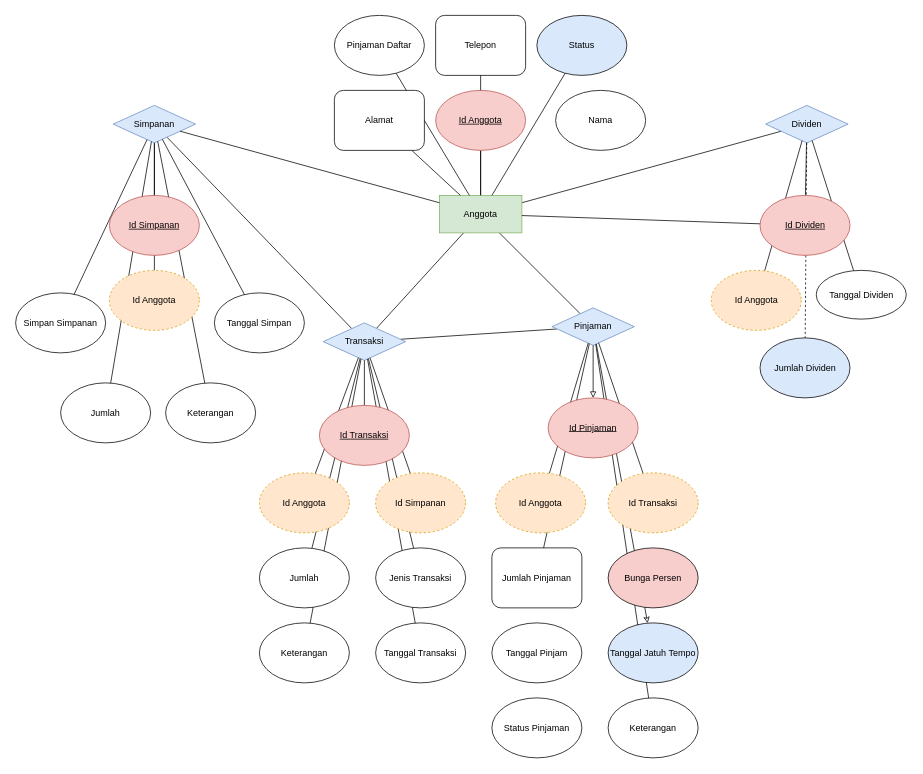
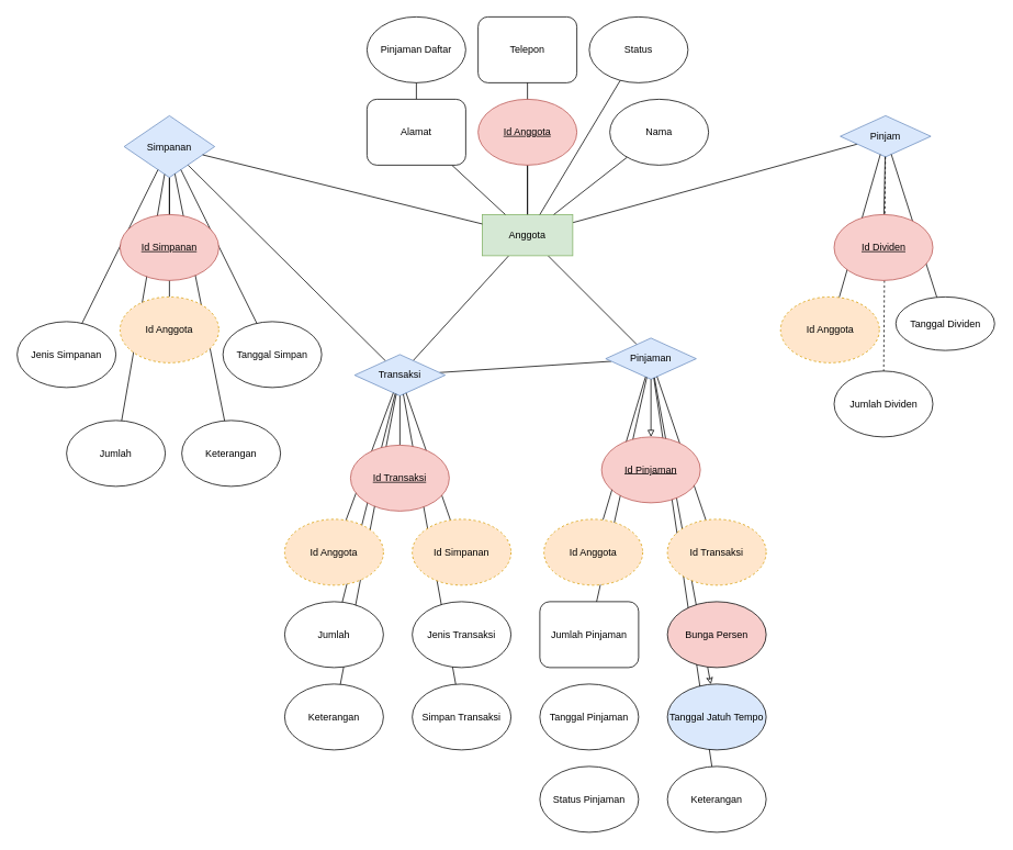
- <mxCell id="20" value="Status" style="ellipse;whiteSpace=wrap;html=1;fillColor=#dae8fc;" parent="1" vertex="1"><mxGeometry x="715" y="20" width="120" height="80" as="geometry" /></mxCell>
+ <mxCell id="20" value="Status" style="ellipse;whiteSpace=wrap;html=1;" parent="1" vertex="1"><mxGeometry x="715" y="20" width="120" height="80" as="geometry" /></mxCell>
- <mxCell id="9" value="Simpanan" style="html=1;whiteSpace=wrap;shape=rhombus;perimeter=rhombusPerimeter;fillColor=#dae8fc;strokeColor=#6c8ebf;" parent="1" vertex="1"><mxGeometry x="150" y="140" width="110" height="50" as="geometry" /></mxCell>
+ <mxCell id="9" value="Simpanan" style="html=1;whiteSpace=wrap;shape=rhombus;perimeter=rhombusPerimeter;fillColor=#dae8fc;strokeColor=#6c8ebf;" parent="1" vertex="1"><mxGeometry x="150" y="140" width="110" height="75" as="geometry" /></mxCell>
- <mxCell id="13" value="Dividen" style="html=1;whiteSpace=wrap;shape=rhombus;perimeter=rhombusPerimeter;fillColor=#dae8fc;strokeColor=#6c8ebf;" parent="1" vertex="1"><mxGeometry x="1020" y="140" width="110" height="50" as="geometry" /></mxCell>
+ <mxCell id="13" value="Pinjam" style="html=1;whiteSpace=wrap;shape=rhombus;perimeter=rhombusPerimeter;fillColor=#dae8fc;strokeColor=#6c8ebf;" parent="1" vertex="1"><mxGeometry x="1020" y="140" width="110" height="50" as="geometry" /></mxCell>
- <mxCell id="23" style="rounded=0;orthogonalLoop=1;jettySize=auto;html=1;endArrow=none;endFill=0;" parent="1" source="21" target="6" edge="1"><mxGeometry relative="1" as="geometry"><mxPoint x="90" y="140" as="sourcePoint" /><mxPoint x="163" y="207" as="targetPoint" /></mxGeometry></mxCell>
+ <mxCell id="23" style="rounded=0;orthogonalLoop=1;jettySize=auto;html=1;endArrow=none;endFill=0;" parent="1" source="21" target="26" edge="1"><mxGeometry relative="1" as="geometry"><mxPoint x="90" y="140" as="sourcePoint" /><mxPoint x="163" y="207" as="targetPoint" /></mxGeometry></mxCell>
- <mxCell id="22" style="rounded=0;orthogonalLoop=1;jettySize=auto;html=1;endArrow=none;endFill=0;" parent="1" source="6" target="49" edge="1"><mxGeometry relative="1" as="geometry"><mxPoint x="430" y="270" as="sourcePoint" /><mxPoint x="415" y="210" as="targetPoint" /></mxGeometry></mxCell>
+ <mxCell id="22" style="rounded=0;orthogonalLoop=1;jettySize=auto;html=1;endArrow=none;endFill=0;" parent="1" source="6" target="28" edge="1"><mxGeometry relative="1" as="geometry"><mxPoint x="430" y="270" as="sourcePoint" /><mxPoint x="415" y="210" as="targetPoint" /></mxGeometry></mxCell>
- <mxCell id="29" value="Simpan Simpanan" style="ellipse;whiteSpace=wrap;html=1;" parent="1" vertex="1"><mxGeometry x="20" y="390" width="120" height="80" as="geometry" /></mxCell>
+ <mxCell id="29" value="Jenis Simpanan" style="ellipse;whiteSpace=wrap;html=1;" parent="1" vertex="1"><mxGeometry x="20" y="390" width="120" height="80" as="geometry" /></mxCell>
- <mxCell id="31" value="Tanggal Simpan" style="ellipse;whiteSpace=wrap;html=1;" parent="1" vertex="1"><mxGeometry x="285" y="390" width="120" height="80" as="geometry" /></mxCell>
+ <mxCell id="31" value="Tanggal Simpan" style="ellipse;whiteSpace=wrap;html=1;" parent="1" vertex="1"><mxGeometry x="270" y="390" width="120" height="80" as="geometry" /></mxCell>
- <mxCell id="44" value="Jumlah Dividen" style="ellipse;whiteSpace=wrap;html=1;fillColor=#dae8fc;" parent="1" vertex="1"><mxGeometry x="1012.5" y="450" width="120" height="80" as="geometry" /></mxCell>
+ <mxCell id="44" value="Jumlah Dividen" style="ellipse;whiteSpace=wrap;html=1;" parent="1" vertex="1"><mxGeometry x="1012.5" y="450" width="120" height="80" as="geometry" /></mxCell>
- <mxCell id="55" style="rounded=0;orthogonalLoop=1;jettySize=auto;html=1;endArrow=none;endFill=0;" parent="1" source="12" target="61" edge="1"><mxGeometry relative="1" as="geometry"><mxPoint x="490" y="468" as="sourcePoint" /><mxPoint x="424" y="741" as="targetPoint" /></mxGeometry></mxCell>
- <mxCell id="51" value="Tanggal Transaksi" style="ellipse;whiteSpace=wrap;html=1;" parent="1" vertex="1"><mxGeometry x="500" y="830" width="120" height="80" as="geometry" /></mxCell>
+ <mxCell id="51" value="Simpan Transaksi" style="ellipse;whiteSpace=wrap;html=1;" parent="1" vertex="1"><mxGeometry x="500" y="830" width="120" height="80" as="geometry" /></mxCell>
- <mxCell id="69" value="Tanggal Pinjam" style="ellipse;whiteSpace=wrap;html=1;" parent="1" vertex="1"><mxGeometry x="655" y="830" width="120" height="80" as="geometry" /></mxCell>
+ <mxCell id="69" value="Tanggal Pinjaman" style="ellipse;whiteSpace=wrap;html=1;" parent="1" vertex="1"><mxGeometry x="655" y="830" width="120" height="80" as="geometry" /></mxCell>
